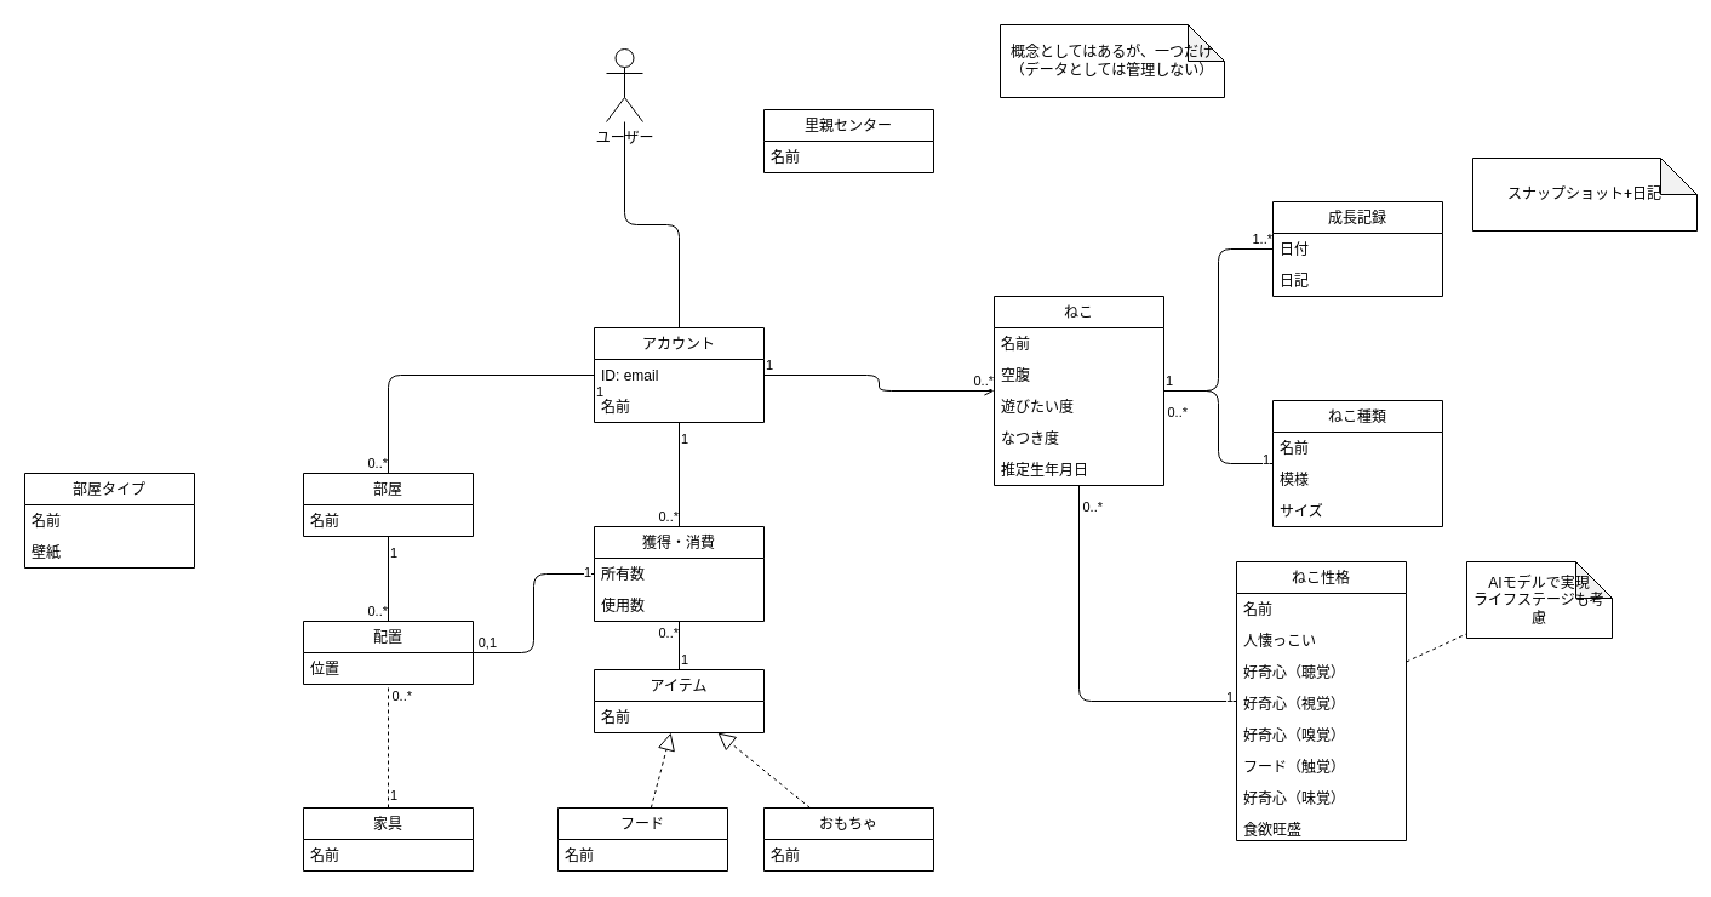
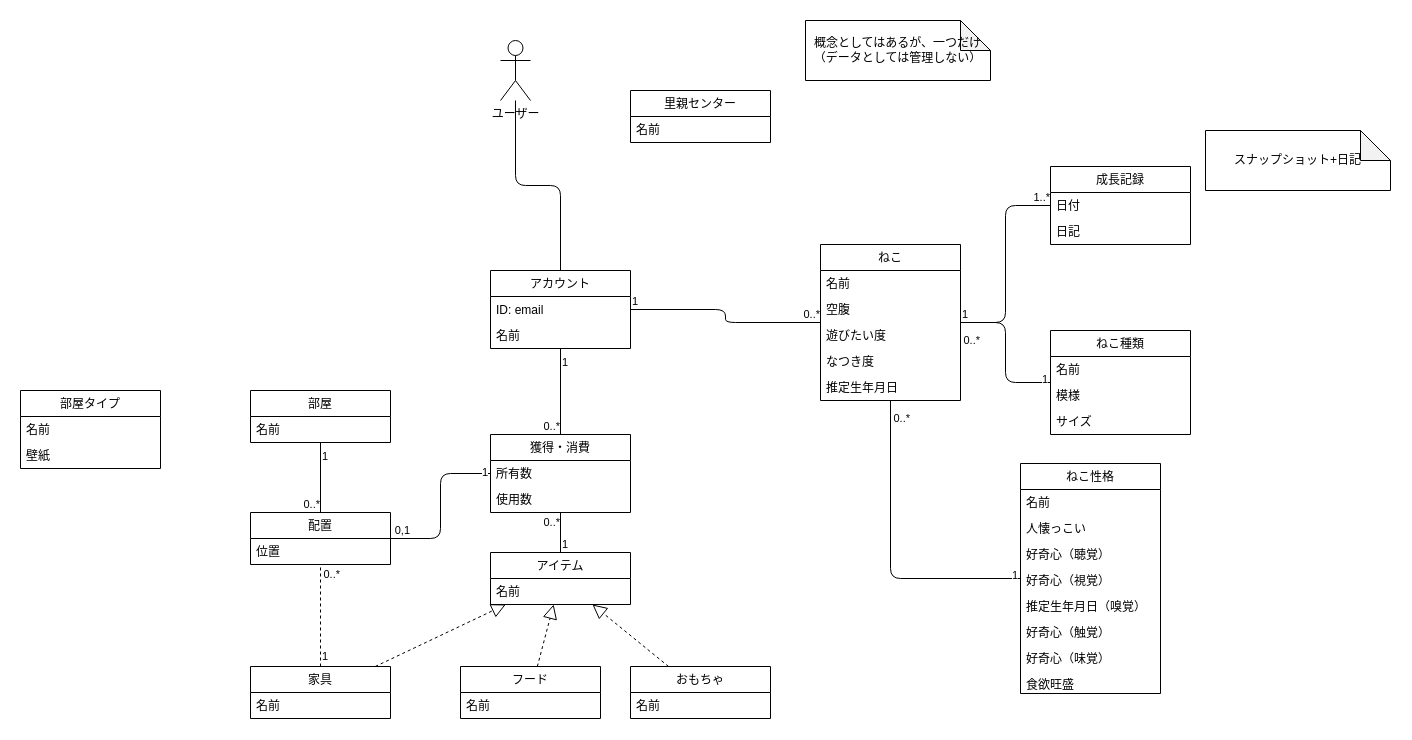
- <mxCell id="76" value="概念としてはあるが、一つだけ（データとしては管理しない）" style="shape=note;whiteSpace=wrap;html=1;backgroundOutline=1;darkOpacity=0.05;" parent="1" vertex="1"><mxGeometry x="825" y="20" width="185" height="60" as="geometry" /></mxCell>
+ <mxCell id="76" value="概念としてはあるが、一つだけ（データとしては管理しない）" style="shape=note;whiteSpace=wrap;html=1;backgroundOutline=1;darkOpacity=0.05;" parent="1" vertex="1"><mxGeometry x="805" y="20" width="185" height="60" as="geometry" /></mxCell>
- <mxCell id="77" value="スナップショット+日記" style="shape=note;whiteSpace=wrap;html=1;backgroundOutline=1;darkOpacity=0.05;" parent="1" vertex="1"><mxGeometry x="1215" y="130" width="185" height="60" as="geometry" /></mxCell>
+ <mxCell id="77" value="スナップショット+日記" style="shape=note;whiteSpace=wrap;html=1;backgroundOutline=1;darkOpacity=0.05;" parent="1" vertex="1"><mxGeometry x="1205" y="130" width="185" height="60" as="geometry" /></mxCell>
- <mxCell id="32" value="" style="endArrow=none;html=1;edgeStyle=orthogonalEdgeStyle;" parent="1" source="2" target="18" edge="1"><mxGeometry relative="1" as="geometry"><mxPoint x="640" y="319" as="sourcePoint" /><mxPoint x="750" y="319" as="targetPoint" /></mxGeometry></mxCell>
- <mxCell id="33" value="1" style="edgeLabel;resizable=0;html=1;align=left;verticalAlign=bottom;" parent="32" connectable="0" vertex="1"><mxGeometry x="-1" relative="1" as="geometry"><mxPoint y="22" as="offset" /></mxGeometry></mxCell>
- <mxCell id="34" value="0..*" style="edgeLabel;resizable=0;html=1;align=right;verticalAlign=bottom;" parent="32" connectable="0" vertex="1"><mxGeometry x="1" relative="1" as="geometry" /></mxCell>
- <mxCell id="24" value="" style="endArrow=open;html=1;edgeStyle=orthogonalEdgeStyle;" parent="1" source="2" target="5" edge="1"><mxGeometry relative="1" as="geometry"><mxPoint x="640" y="308.5" as="sourcePoint" /><mxPoint x="720" y="309" as="targetPoint" /></mxGeometry></mxCell>
+ <mxCell id="24" value="" style="endArrow=none;html=1;edgeStyle=orthogonalEdgeStyle;" parent="1" source="2" target="5" edge="1"><mxGeometry relative="1" as="geometry"><mxPoint x="640" y="308.5" as="sourcePoint" /><mxPoint x="720" y="309" as="targetPoint" /></mxGeometry></mxCell>
- <mxCell id="72" value="AIモデルで実現&lt;br&gt;ライフステージも考慮" style="shape=note;whiteSpace=wrap;html=1;backgroundOutline=1;darkOpacity=0.05;" parent="1" vertex="1"><mxGeometry x="1210" y="463" width="120" height="63" as="geometry" /></mxCell>
- <mxCell id="73" value="" style="endArrow=none;dashed=1;html=1;" parent="1" source="60" target="72" edge="1"><mxGeometry width="50" height="50" relative="1" as="geometry"><mxPoint x="1210" y="520" as="sourcePoint" /><mxPoint x="1260" y="470" as="targetPoint" /></mxGeometry></mxCell>
- <mxCell id="65" value="好奇心（嗅覚）" style="text;strokeColor=none;fillColor=none;align=left;verticalAlign=top;spacingLeft=4;spacingRight=4;overflow=hidden;rotatable=0;points=[[0,0.5],[1,0.5]];portConstraint=eastwest;" parent="60" vertex="1"><mxGeometry y="130" width="140" height="26" as="geometry" /></mxCell>
+ <mxCell id="65" value="推定生年月日（嗅覚）" style="text;strokeColor=none;fillColor=none;align=left;verticalAlign=top;spacingLeft=4;spacingRight=4;overflow=hidden;rotatable=0;points=[[0,0.5],[1,0.5]];portConstraint=eastwest;" parent="60" vertex="1"><mxGeometry y="130" width="140" height="26" as="geometry" /></mxCell>
- <mxCell id="66" value="フード（触覚）" style="text;strokeColor=none;fillColor=none;align=left;verticalAlign=top;spacingLeft=4;spacingRight=4;overflow=hidden;rotatable=0;points=[[0,0.5],[1,0.5]];portConstraint=eastwest;" parent="60" vertex="1"><mxGeometry y="156" width="140" height="26" as="geometry" /></mxCell>
+ <mxCell id="66" value="好奇心（触覚）" style="text;strokeColor=none;fillColor=none;align=left;verticalAlign=top;spacingLeft=4;spacingRight=4;overflow=hidden;rotatable=0;points=[[0,0.5],[1,0.5]];portConstraint=eastwest;" parent="60" vertex="1"><mxGeometry y="156" width="140" height="26" as="geometry" /></mxCell>
+ <mxCell id="31" value="" style="endArrow=block;dashed=1;endFill=0;endSize=12;html=1;" parent="1" source="20" target="27" edge="1"><mxGeometry width="160" relative="1" as="geometry"><mxPoint x="678.07" y="676" as="sourcePoint" /><mxPoint x="601.93" y="614" as="targetPoint" /></mxGeometry></mxCell>
